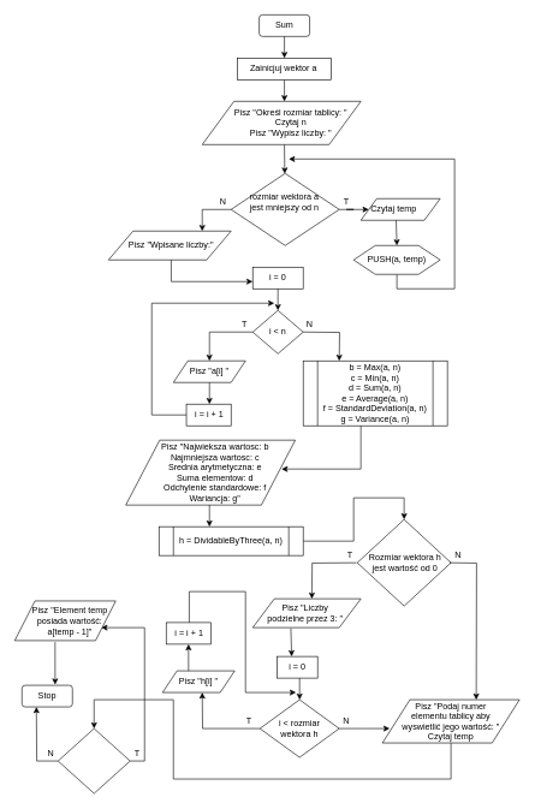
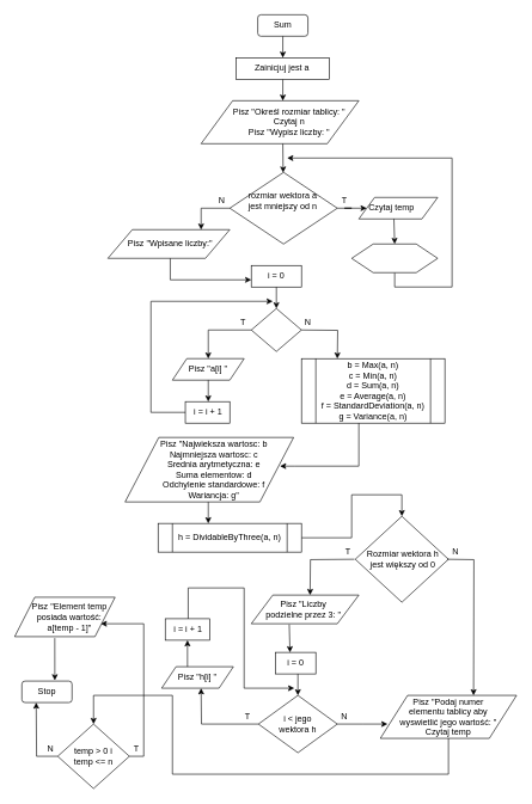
- <mxCell id="13" value="Zainicjuj wektor a" style="text;html=1;strokeColor=none;fillColor=none;align=center;verticalAlign=middle;whiteSpace=wrap;rounded=0;" parent="1" vertex="1"><mxGeometry x="343" y="85" width="100" height="20" as="geometry" /></mxCell>
+ <mxCell id="13" value="Zainicjuj jest a" style="text;html=1;strokeColor=none;fillColor=none;align=center;verticalAlign=middle;whiteSpace=wrap;rounded=0;" parent="1" vertex="1"><mxGeometry x="343" y="85" width="100" height="20" as="geometry" /></mxCell>
- <mxCell id="20" value="PUSH(a, temp)" style="text;html=1;strokeColor=none;fillColor=none;align=center;verticalAlign=middle;whiteSpace=wrap;rounded=0;" parent="1" vertex="1"><mxGeometry x="505" y="350" width="90" height="20" as="geometry" /></mxCell>
- <mxCell id="32" value="i &amp;lt; n" style="text;html=1;strokeColor=none;fillColor=none;align=center;verticalAlign=middle;whiteSpace=wrap;rounded=0;" parent="1" vertex="1"><mxGeometry x="365" y="450" width="40" height="20" as="geometry" /></mxCell>
- <mxCell id="53" value="Rozmiar wektora h jest wartość od 0" style="text;html=1;strokeColor=none;fillColor=none;align=center;verticalAlign=middle;whiteSpace=wrap;rounded=0;" vertex="1" parent="1"><mxGeometry x="508" y="765" width="107" height="30" as="geometry" /></mxCell>
+ <mxCell id="53" value="Rozmiar wektora h jest większy od 0" style="text;html=1;strokeColor=none;fillColor=none;align=center;verticalAlign=middle;whiteSpace=wrap;rounded=0;" vertex="1" parent="1"><mxGeometry x="508" y="765" width="107" height="30" as="geometry" /></mxCell>
- <mxCell id="65" value="i &amp;lt; rozmiar wektora h" style="text;html=1;strokeColor=none;fillColor=none;align=center;verticalAlign=middle;whiteSpace=wrap;rounded=0;" vertex="1" parent="1"><mxGeometry x="380" y="995" width="70" height="30" as="geometry" /></mxCell>
+ <mxCell id="65" value="i &amp;lt; jego wektora h" style="text;html=1;strokeColor=none;fillColor=none;align=center;verticalAlign=middle;whiteSpace=wrap;rounded=0;" vertex="1" parent="1"><mxGeometry x="380" y="995" width="70" height="30" as="geometry" /></mxCell>
+ <mxCell id="80" value="temp &amp;gt; 0 i temp &amp;lt;= n" style="text;html=1;strokeColor=none;fillColor=none;align=center;verticalAlign=middle;whiteSpace=wrap;rounded=0;" vertex="1" parent="1"><mxGeometry x="100" y="1040" width="60" height="30" as="geometry" /></mxCell>
